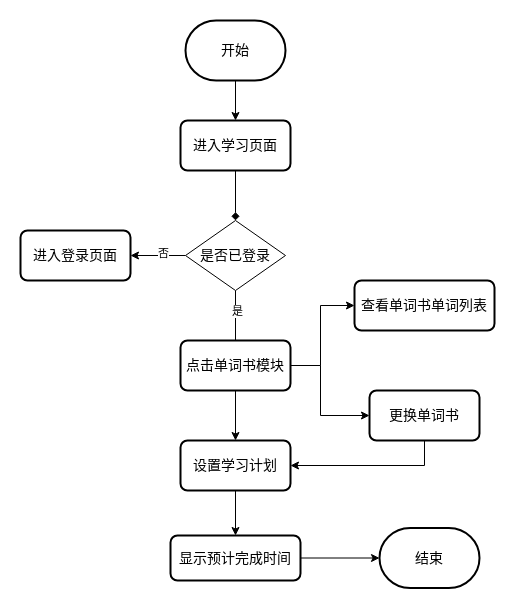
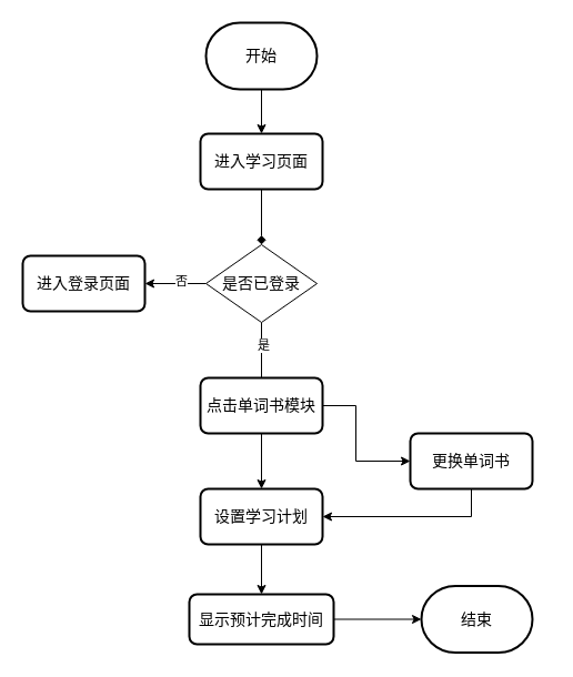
- <mxCell id="21" value="查看单词书单词列表" style="rounded=1;whiteSpace=wrap;html=1;absoluteArcSize=1;arcSize=14;strokeWidth=2;fontSize=14;" vertex="1" parent="1"><mxGeometry x="354" y="280" width="140" height="50" as="geometry" /></mxCell>
- <mxCell id="15" style="edgeStyle=orthogonalEdgeStyle;rounded=0;orthogonalLoop=1;jettySize=auto;html=1;entryX=0;entryY=0.5;entryDx=0;entryDy=0;" edge="1" parent="1" source="16" target="21"><mxGeometry relative="1" as="geometry"><Array as="points"><mxPoint x="320" y="365" /><mxPoint x="320" y="305" /></Array></mxGeometry></mxCell>
